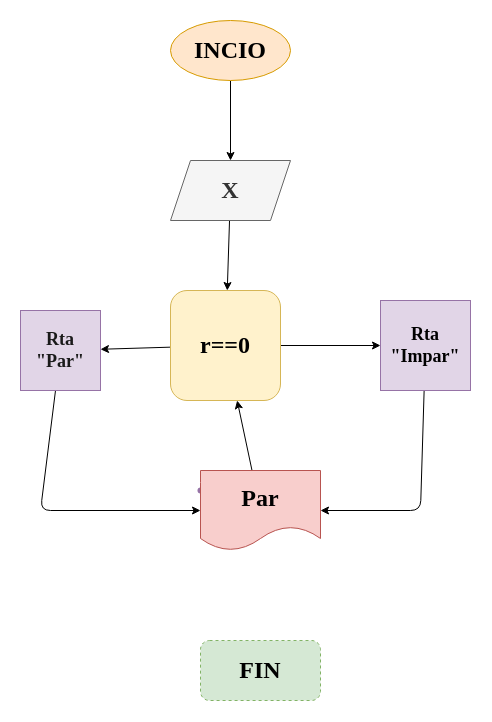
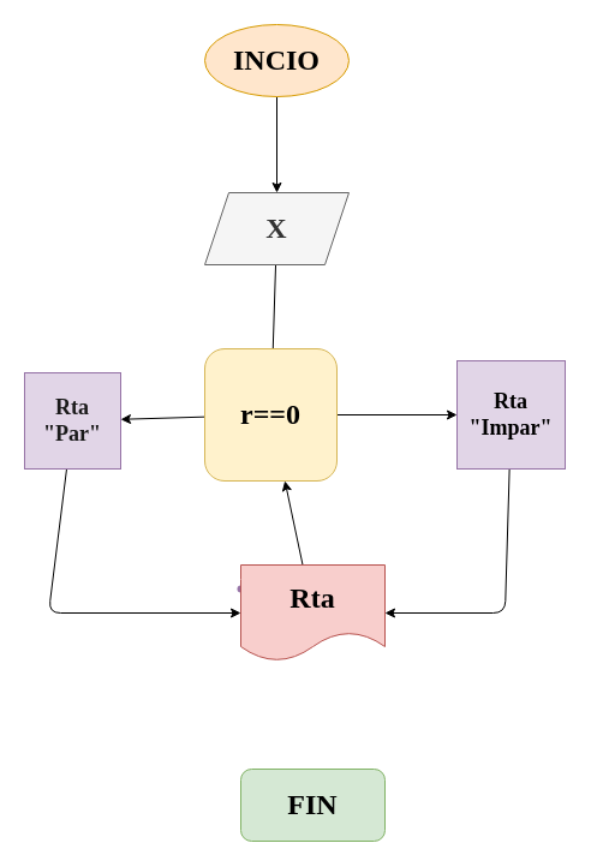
- <mxCell id="4" value="" style="edgeStyle=none;html=1;fontFamily=Architects Daughter;fontSource=https%3A%2F%2Ffonts.googleapis.com%2Fcss%3Ffamily%3DArchitects%2BDaughter;fontColor=#000000;" edge="1" parent="1" source="5" target="8"><mxGeometry relative="1" as="geometry" /></mxCell>
+ <mxCell id="4" value="" style="edgeStyle=none;html=1;fontFamily=Architects Daughter;fontSource=https%3A%2F%2Ffonts.googleapis.com%2Fcss%3Ffamily%3DArchitects%2BDaughter;fontColor=#000000;endArrow=none;" edge="1" parent="1" source="5" target="8"><mxGeometry relative="1" as="geometry" /></mxCell>
- <mxCell id="15" value="&lt;h1&gt;&lt;font color=&quot;#000000&quot;&gt;Par&lt;/font&gt;&lt;/h1&gt;" style="shape=document;whiteSpace=wrap;html=1;boundedLbl=1;fontFamily=Architects Daughter;fillColor=#f8cecc;strokeColor=#b85450;sketch=0;fontSource=https%3A%2F%2Ffonts.googleapis.com%2Fcss%3Ffamily%3DArchitects%2BDaughter;" vertex="1" parent="1"><mxGeometry x="200" y="470" width="120" height="80" as="geometry" /></mxCell>
+ <mxCell id="15" value="&lt;h1&gt;&lt;font color=&quot;#000000&quot;&gt;Rta&lt;/font&gt;&lt;/h1&gt;" style="shape=document;whiteSpace=wrap;html=1;boundedLbl=1;fontFamily=Architects Daughter;fillColor=#f8cecc;strokeColor=#b85450;sketch=0;fontSource=https%3A%2F%2Ffonts.googleapis.com%2Fcss%3Ffamily%3DArchitects%2BDaughter;" vertex="1" parent="1"><mxGeometry x="200" y="470" width="120" height="80" as="geometry" /></mxCell>
- <mxCell id="16" value="&lt;h1&gt;&lt;font color=&quot;#000000&quot;&gt;FIN&lt;/font&gt;&lt;/h1&gt;" style="rounded=1;whiteSpace=wrap;html=1;fontFamily=Architects Daughter;fillColor=#d5e8d4;strokeColor=#82b366;sketch=0;fontSource=https%3A%2F%2Ffonts.googleapis.com%2Fcss%3Ffamily%3DArchitects%2BDaughter;dashed=1;" vertex="1" parent="1"><mxGeometry x="200" y="640" width="120" height="60" as="geometry" /></mxCell>
+ <mxCell id="16" value="&lt;h1&gt;&lt;font color=&quot;#000000&quot;&gt;FIN&lt;/font&gt;&lt;/h1&gt;" style="rounded=1;whiteSpace=wrap;html=1;fontFamily=Architects Daughter;fillColor=#d5e8d4;strokeColor=#82b366;sketch=0;fontSource=https%3A%2F%2Ffonts.googleapis.com%2Fcss%3Ffamily%3DArchitects%2BDaughter;" vertex="1" parent="1"><mxGeometry x="200" y="640" width="120" height="60" as="geometry" /></mxCell>
